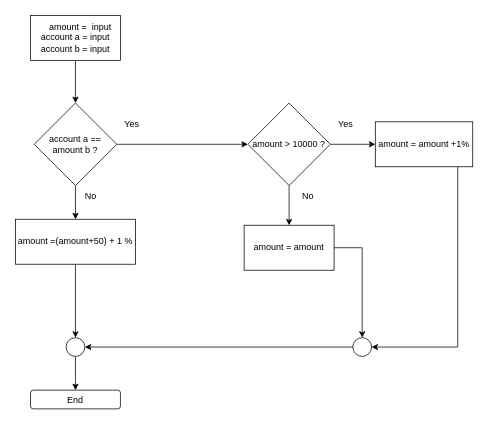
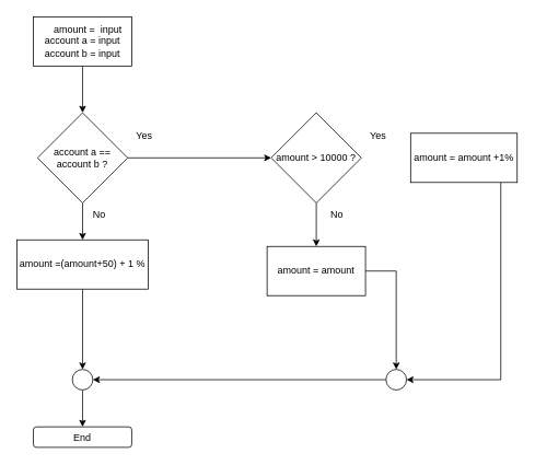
- <mxCell id="5" value="account a == amount b ?" style="rhombus;whiteSpace=wrap;html=1;" vertex="1" parent="1"><mxGeometry x="45" y="137" width="110" height="110" as="geometry" /></mxCell>
+ <mxCell id="5" value="account a == account b ?" style="rhombus;whiteSpace=wrap;html=1;" vertex="1" parent="1"><mxGeometry x="45" y="137" width="110" height="110" as="geometry" /></mxCell>
- <mxCell id="14" style="edgeStyle=orthogonalEdgeStyle;rounded=0;orthogonalLoop=1;jettySize=auto;html=1;entryX=0;entryY=0.5;entryDx=0;entryDy=0;" edge="1" parent="1" source="15" target="18"><mxGeometry relative="1" as="geometry" /></mxCell>
